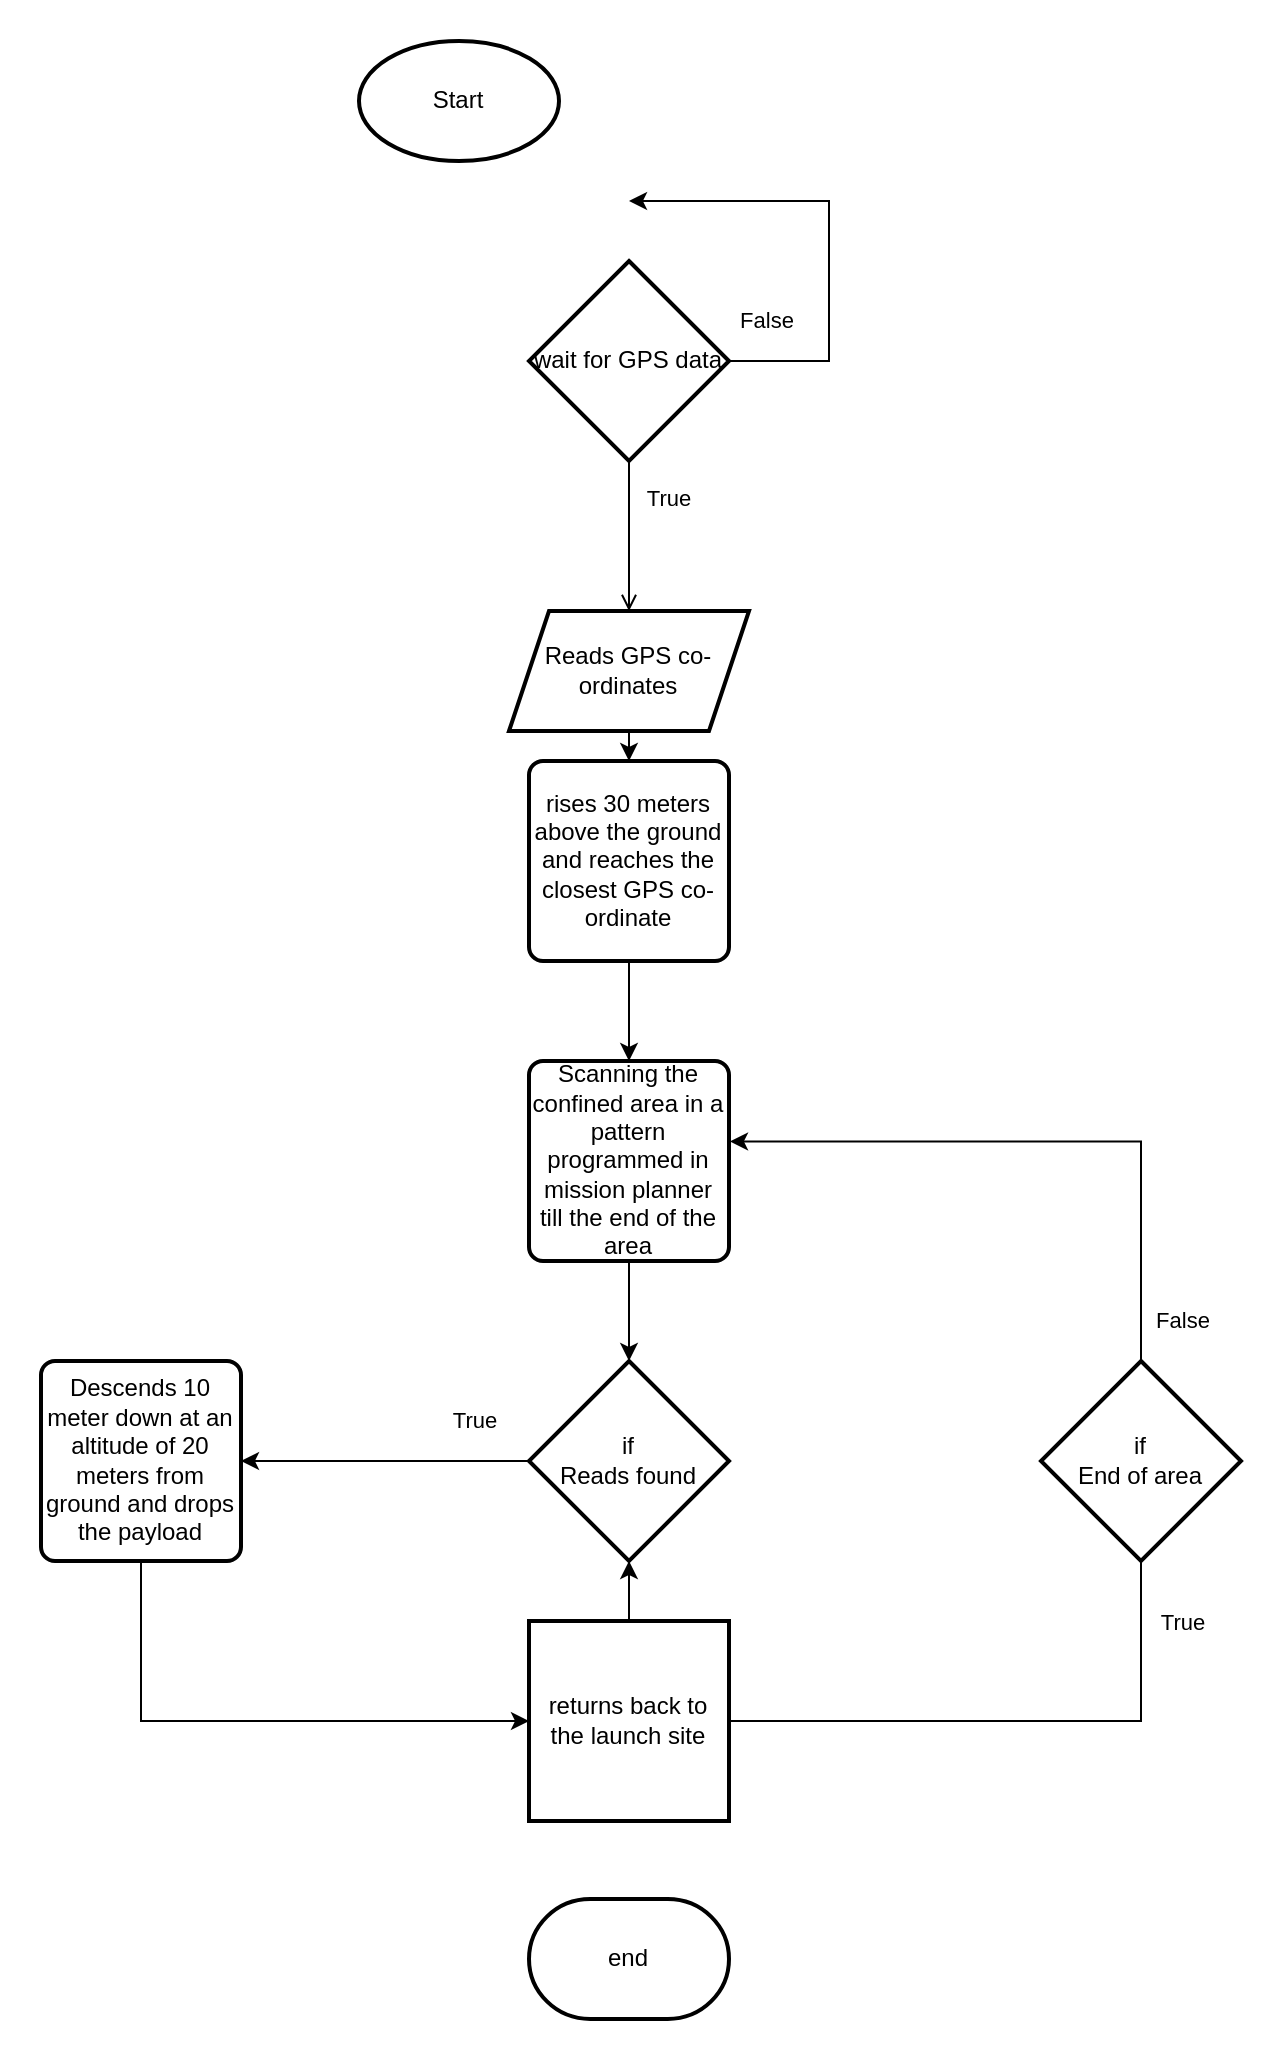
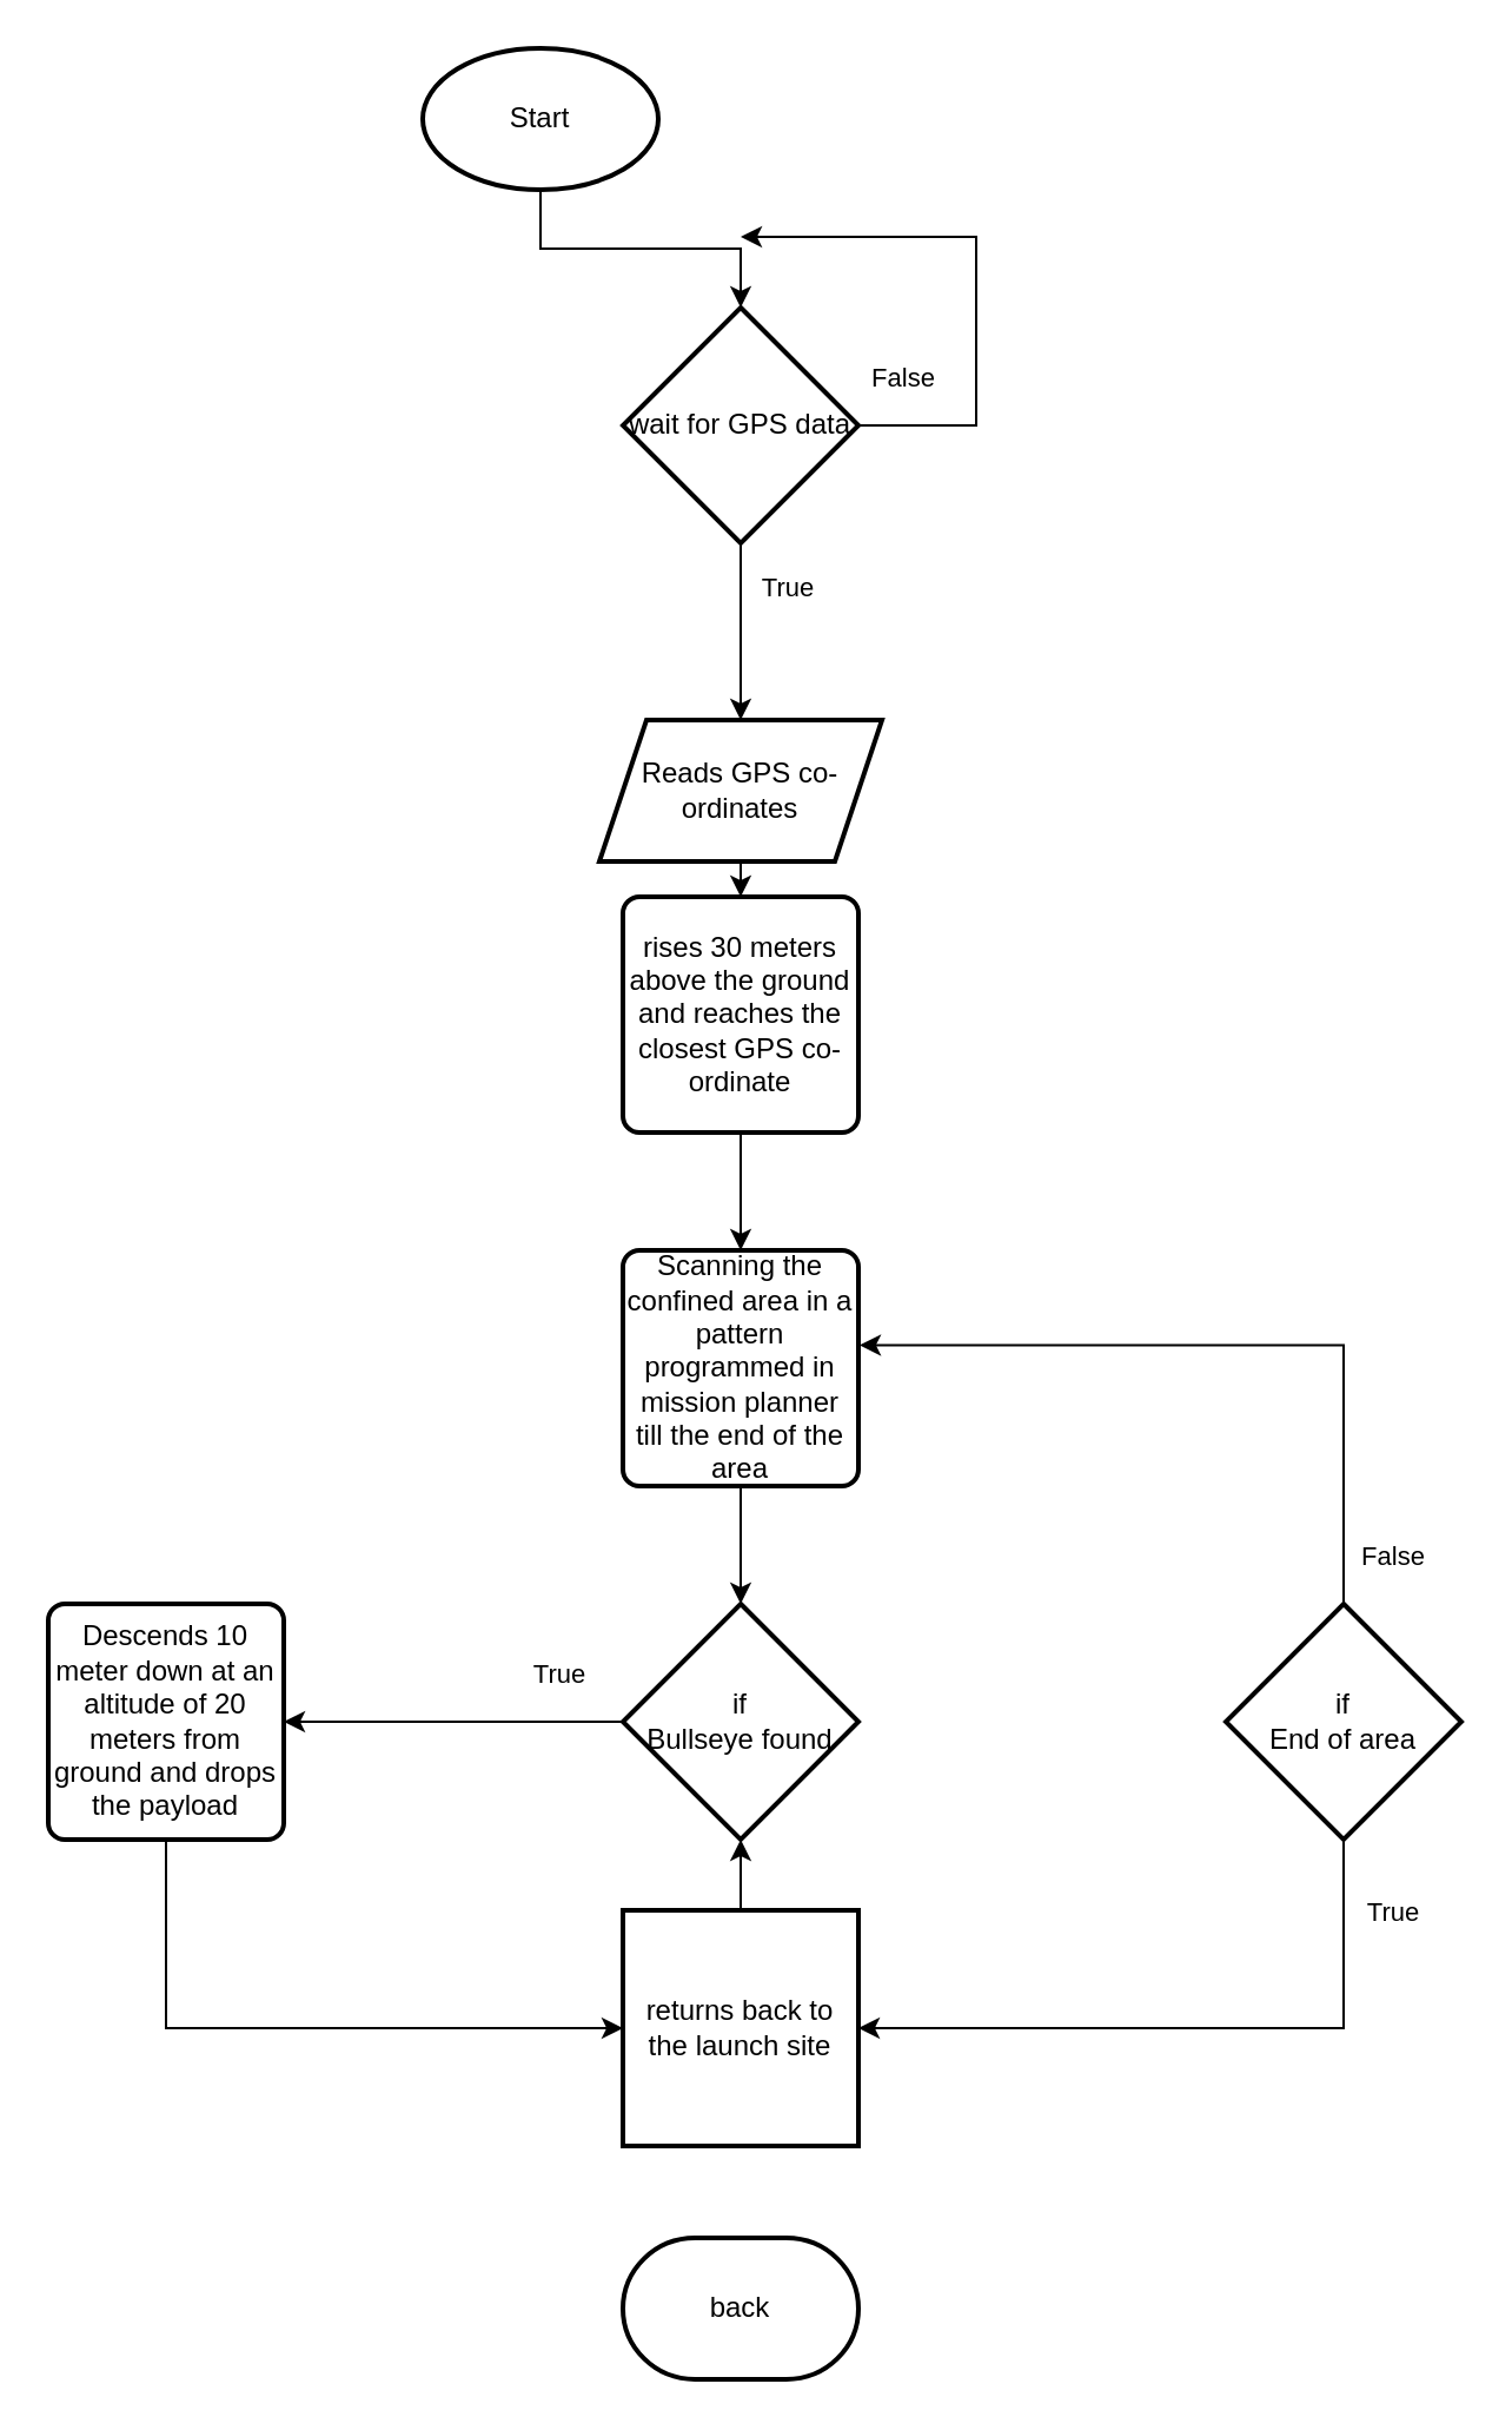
+ <mxCell id="5" value="" style="edgeStyle=orthogonalEdgeStyle;rounded=0;orthogonalLoop=1;jettySize=auto;html=1;" parent="1" source="6" target="15" edge="1"><mxGeometry relative="1" as="geometry" /></mxCell>
- <mxCell id="2" value="True" style="edgeStyle=orthogonalEdgeStyle;rounded=0;orthogonalLoop=1;jettySize=auto;html=1;startArrow=none;endArrow=open;" parent="1" source="15" target="4" edge="1"><mxGeometry x="-0.5" y="20" relative="1" as="geometry"><mxPoint x="314" y="200" as="sourcePoint" /><mxPoint as="offset" /></mxGeometry></mxCell>
+ <mxCell id="2" value="True" style="edgeStyle=orthogonalEdgeStyle;rounded=0;orthogonalLoop=1;jettySize=auto;html=1;startArrow=none;" parent="1" source="15" target="4" edge="1"><mxGeometry x="-0.5" y="20" relative="1" as="geometry"><mxPoint x="314" y="200" as="sourcePoint" /><mxPoint as="offset" /></mxGeometry></mxCell>
- <mxCell id="18" value="if&lt;br&gt;Reads found" style="strokeWidth=2;html=1;shape=mxgraph.flowchart.decision;whiteSpace=wrap;" parent="1" vertex="1"><mxGeometry x="264" y="680" width="100" height="100" as="geometry" /></mxCell>
+ <mxCell id="18" value="if&lt;br&gt;Bullseye found" style="strokeWidth=2;html=1;shape=mxgraph.flowchart.decision;whiteSpace=wrap;" parent="1" vertex="1"><mxGeometry x="264" y="680" width="100" height="100" as="geometry" /></mxCell>
- <mxCell id="23" style="edgeStyle=orthogonalEdgeStyle;rounded=0;orthogonalLoop=1;jettySize=auto;html=1;entryX=1;entryY=0.5;entryDx=0;entryDy=0;endArrow=none;" edge="1" parent="1" source="25" target="8"><mxGeometry relative="1" as="geometry"><mxPoint x="520" y="860" as="targetPoint" /><Array as="points"><mxPoint x="570" y="860" /></Array></mxGeometry></mxCell>
+ <mxCell id="23" style="edgeStyle=orthogonalEdgeStyle;rounded=0;orthogonalLoop=1;jettySize=auto;html=1;entryX=1;entryY=0.5;entryDx=0;entryDy=0;" edge="1" parent="1" source="25" target="8"><mxGeometry relative="1" as="geometry"><mxPoint x="520" y="860" as="targetPoint" /><Array as="points"><mxPoint x="570" y="860" /></Array></mxGeometry></mxCell>
- <mxCell id="13" value="end" style="strokeWidth=2;html=1;shape=mxgraph.flowchart.terminator;whiteSpace=wrap;" parent="1" vertex="1"><mxGeometry x="264" y="949" width="100" height="60" as="geometry" /></mxCell>
+ <mxCell id="13" value="back" style="strokeWidth=2;html=1;shape=mxgraph.flowchart.terminator;whiteSpace=wrap;" parent="1" vertex="1"><mxGeometry x="264" y="949" width="100" height="60" as="geometry" /></mxCell>
